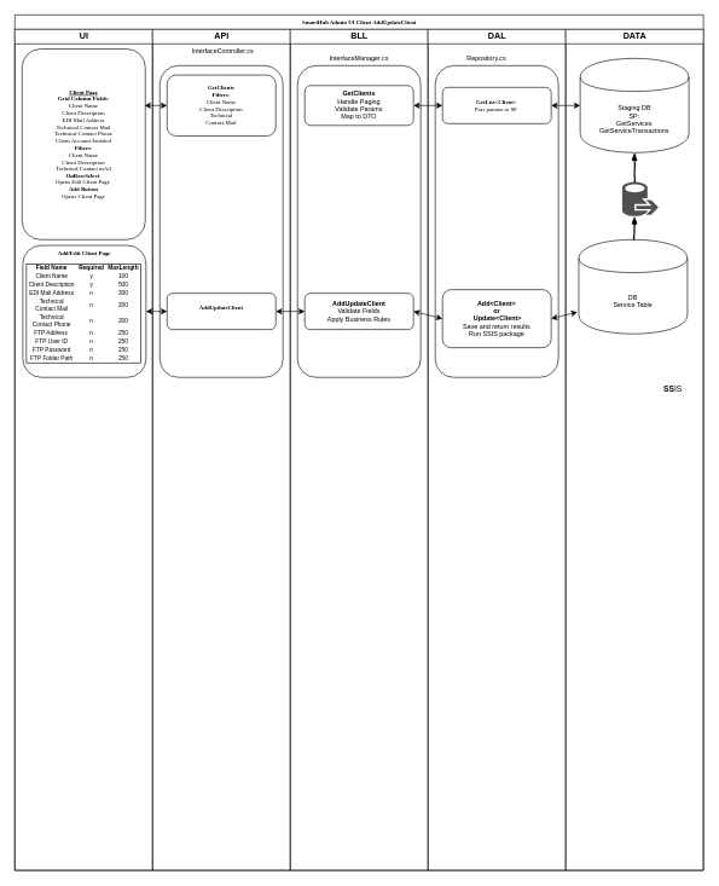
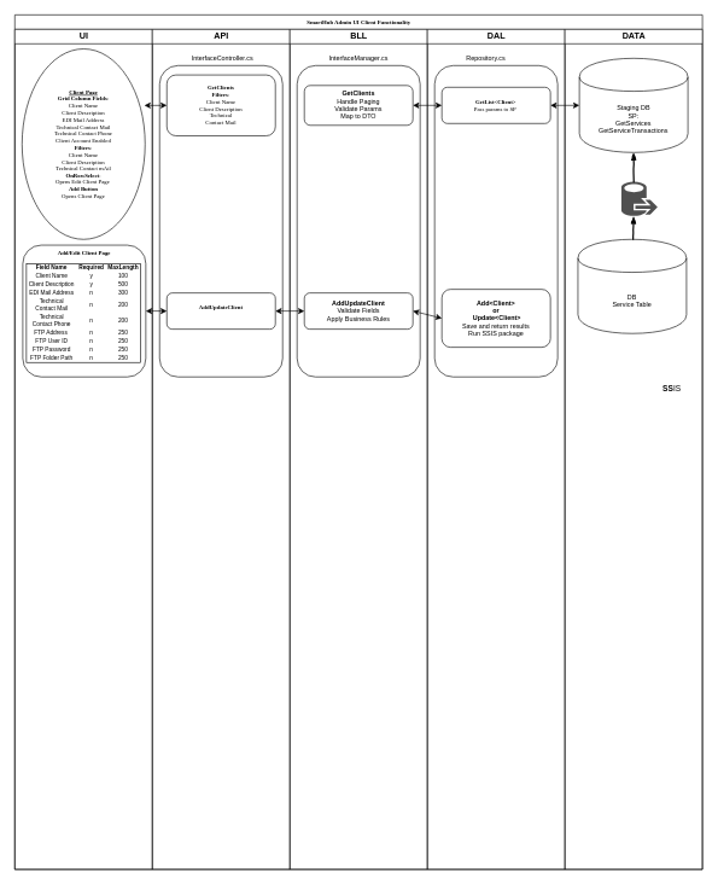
- <mxCell id="2" value="SmartHub Admin UI Client AddUpdateClient" style="swimlane;html=1;childLayout=stackLayout;startSize=20;rounded=0;shadow=0;labelBackgroundColor=none;strokeColor=#000000;strokeWidth=1;fillColor=#ffffff;fontFamily=Verdana;fontSize=8;fontColor=#000000;align=center;verticalAlign=top;" parent="1" vertex="1"><mxGeometry x="20" width="950" height="1180" as="geometry" y="20" /></mxCell>
+ <mxCell id="2" value="SmartHub Admin UI Client Functionality" style="swimlane;html=1;childLayout=stackLayout;startSize=20;rounded=0;shadow=0;labelBackgroundColor=none;strokeColor=#000000;strokeWidth=1;fillColor=#ffffff;fontFamily=Verdana;fontSize=8;fontColor=#000000;align=center;verticalAlign=top;" parent="1" vertex="1"><mxGeometry x="20" width="950" height="1180" as="geometry" y="20" /></mxCell>
- <mxCell id="11" value="InterfaceController.cs" style="text;html=1;strokeColor=none;fillColor=none;align=center;verticalAlign=middle;whiteSpace=wrap;rounded=0;fontSize=9;" parent="7" vertex="1"><mxGeometry x="77" y="20" width="40" height="20" as="geometry" /></mxCell>
+ <mxCell id="11" value="InterfaceController.cs" style="text;html=1;strokeColor=none;fillColor=none;align=center;verticalAlign=middle;whiteSpace=wrap;rounded=0;fontSize=9;" parent="7" vertex="1"><mxGeometry x="77" y="30" width="40" height="20" as="geometry" /></mxCell>
- <mxCell id="4" value="&lt;b&gt;&lt;u&gt;Client Page&lt;br&gt;&lt;/u&gt;Grid Column Fields&lt;/b&gt;:&lt;br&gt;Client Name&lt;br&gt;Client Description&lt;br&gt;EDI Mail Address&lt;br&gt;Technical Contact Mail&lt;br&gt;Technical Contact Phone&lt;br&gt;Client Account Enabled&lt;br&gt;&lt;b&gt;Filters&lt;/b&gt;:&lt;br&gt;Client Name&lt;br&gt;Client Description&lt;br&gt;Technical Contact mAil&lt;br&gt;&lt;b&gt;OnRowSelect&lt;/b&gt;:&lt;br&gt;Opens Edit Client Page&amp;nbsp;&lt;br&gt;&lt;b&gt;Add Button&lt;/b&gt;&lt;br&gt;Opens Client Page" style="rounded=1;whiteSpace=wrap;html=1;shadow=0;labelBackgroundColor=none;strokeColor=#000000;strokeWidth=1;fillColor=#ffffff;fontFamily=Verdana;fontSize=8;fontColor=#000000;align=center;" parent="3" vertex="1"><mxGeometry x="10" y="27" width="170" height="263" as="geometry" /></mxCell>
+ <mxCell id="4" value="&lt;b&gt;&lt;u&gt;Client Page&lt;br&gt;&lt;/u&gt;Grid Column Fields&lt;/b&gt;:&lt;br&gt;Client Name&lt;br&gt;Client Description&lt;br&gt;EDI Mail Address&lt;br&gt;Technical Contact Mail&lt;br&gt;Technical Contact Phone&lt;br&gt;Client Account Enabled&lt;br&gt;&lt;b&gt;Filters&lt;/b&gt;:&lt;br&gt;Client Name&lt;br&gt;Client Description&lt;br&gt;Technical Contact mAil&lt;br&gt;&lt;b&gt;OnRowSelect&lt;/b&gt;:&lt;br&gt;Opens Edit Client Page&amp;nbsp;&lt;br&gt;&lt;b&gt;Add Button&lt;/b&gt;&lt;br&gt;Opens Client Page" style="ellipse;whiteSpace=wrap;html=1;shadow=0;labelBackgroundColor=none;strokeColor=#000000;strokeWidth=1;fillColor=#ffffff;fontFamily=Verdana;fontSize=8;fontColor=#000000;align=center;" parent="3" vertex="1"><mxGeometry x="10" y="27" width="170" height="263" as="geometry" /></mxCell>
- <mxCell id="34" value="" style="endArrow=classic;startArrow=classic;html=1;entryX=-0.013;entryY=0.769;entryDx=0;entryDy=0;entryPerimeter=0;exitX=1;exitY=0.5;exitDx=0;exitDy=0;" parent="2" source="20" target="29" edge="1"><mxGeometry width="50" height="50" relative="1" as="geometry"><mxPoint y="1250" as="sourcePoint" /><mxPoint x="50" y="1200" as="targetPoint" /></mxGeometry></mxCell>
